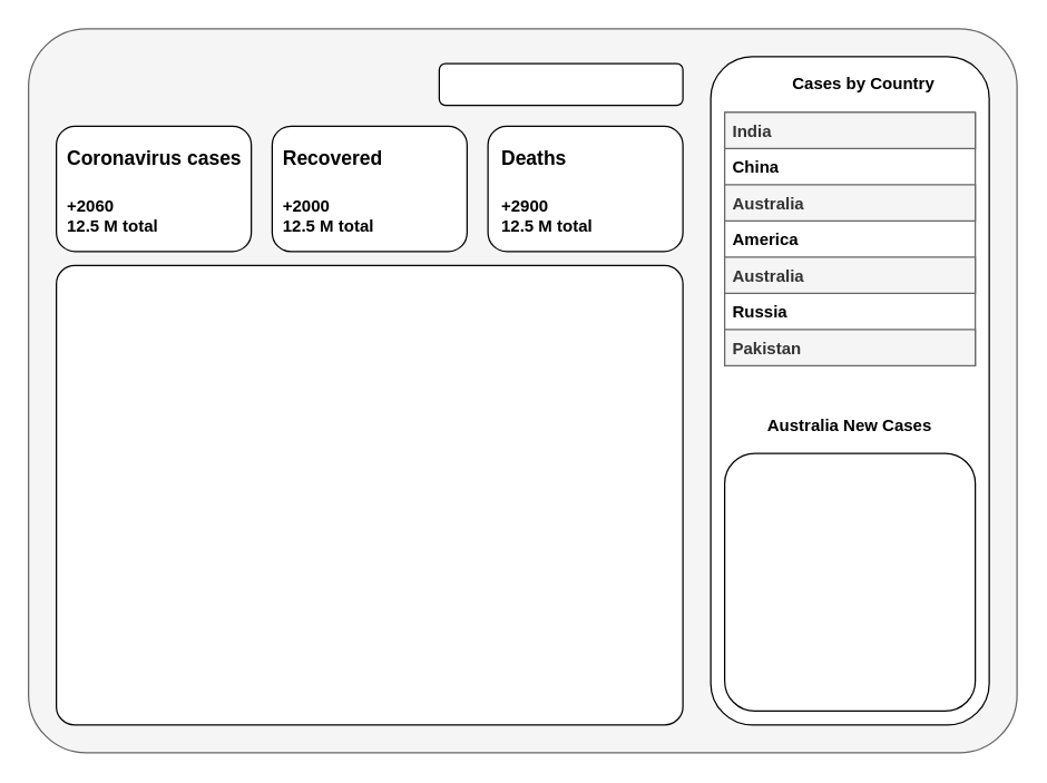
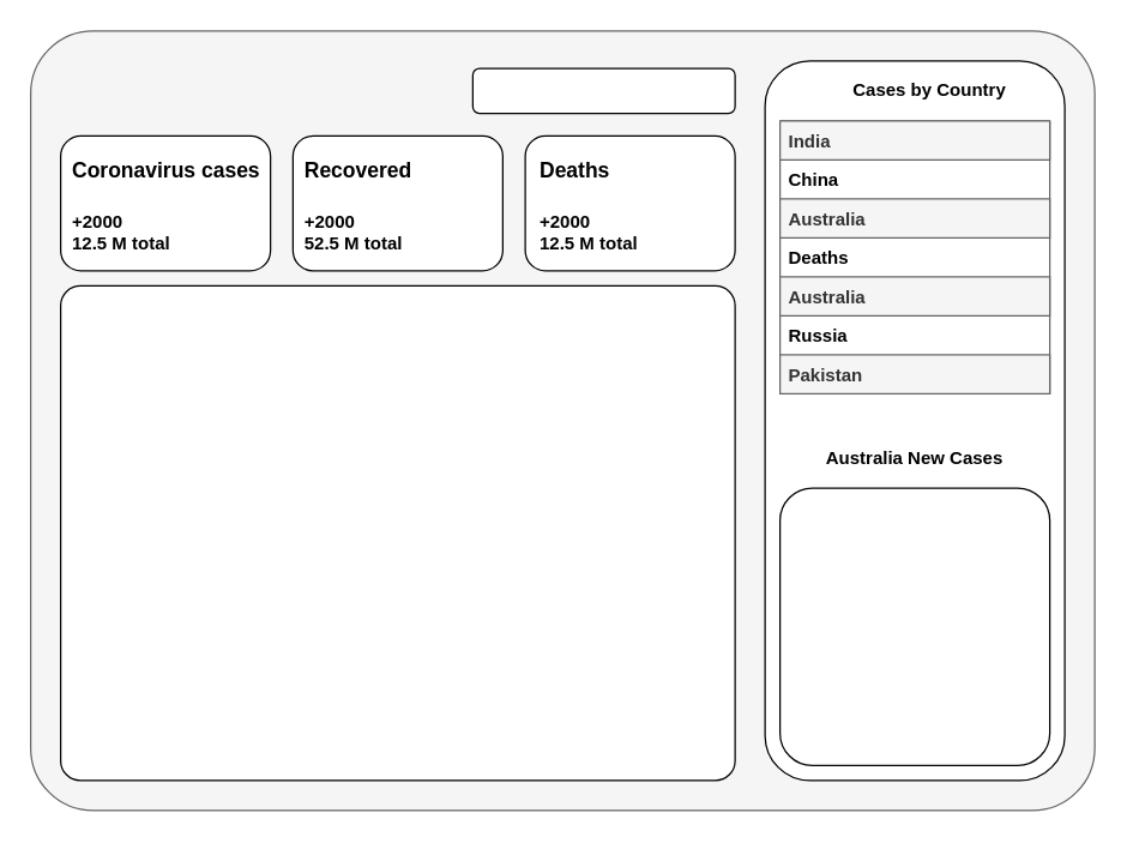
- <mxCell id="8" value="&lt;h1&gt;&lt;span style=&quot;text-align: center&quot;&gt;&lt;font style=&quot;font-size: 14px&quot;&gt;Coronavirus cases&lt;/font&gt;&lt;/span&gt;&lt;br&gt;&lt;/h1&gt;&lt;p&gt;&lt;b&gt;&lt;span style=&quot;color: rgb(0 , 0 , 0)&quot;&gt;+2060&lt;/span&gt;&lt;br&gt;&lt;span style=&quot;color: rgb(0 , 0 , 0)&quot;&gt;12.5 M total&lt;/span&gt;&lt;/b&gt;&lt;br&gt;&lt;/p&gt;" style="text;html=1;strokeColor=none;fillColor=none;spacing=5;spacingTop=-20;whiteSpace=wrap;overflow=hidden;rounded=0;shadow=0;glass=0;" vertex="1" parent="1"><mxGeometry x="42.5" y="90" width="135" height="100" as="geometry" /></mxCell>
+ <mxCell id="8" value="&lt;h1&gt;&lt;span style=&quot;text-align: center&quot;&gt;&lt;font style=&quot;font-size: 14px&quot;&gt;Coronavirus cases&lt;/font&gt;&lt;/span&gt;&lt;br&gt;&lt;/h1&gt;&lt;p&gt;&lt;b&gt;&lt;span style=&quot;color: rgb(0 , 0 , 0)&quot;&gt;+2000&lt;/span&gt;&lt;br&gt;&lt;span style=&quot;color: rgb(0 , 0 , 0)&quot;&gt;12.5 M total&lt;/span&gt;&lt;/b&gt;&lt;br&gt;&lt;/p&gt;" style="text;html=1;strokeColor=none;fillColor=none;spacing=5;spacingTop=-20;whiteSpace=wrap;overflow=hidden;rounded=0;shadow=0;glass=0;" vertex="1" parent="1"><mxGeometry x="42.5" y="90" width="135" height="100" as="geometry" /></mxCell>
- <mxCell id="9" value="&lt;h1&gt;&lt;span style=&quot;font-size: 14px&quot;&gt;Recovered&lt;/span&gt;&lt;/h1&gt;&lt;p&gt;&lt;b&gt;&lt;span style=&quot;color: rgb(0 , 0 , 0)&quot;&gt;+2000&lt;/span&gt;&lt;br&gt;&lt;span style=&quot;color: rgb(0 , 0 , 0)&quot;&gt;12.5 M total&lt;/span&gt;&lt;/b&gt;&lt;br&gt;&lt;/p&gt;" style="text;html=1;strokeColor=none;fillColor=none;spacing=5;spacingTop=-20;whiteSpace=wrap;overflow=hidden;rounded=0;shadow=0;glass=0;" vertex="1" parent="1"><mxGeometry x="197.5" y="90" width="135" height="100" as="geometry" /></mxCell>
+ <mxCell id="9" value="&lt;h1&gt;&lt;span style=&quot;font-size: 14px&quot;&gt;Recovered&lt;/span&gt;&lt;/h1&gt;&lt;p&gt;&lt;b&gt;&lt;span style=&quot;color: rgb(0 , 0 , 0)&quot;&gt;+2000&lt;/span&gt;&lt;br&gt;&lt;span style=&quot;color: rgb(0 , 0 , 0)&quot;&gt;52.5 M total&lt;/span&gt;&lt;/b&gt;&lt;br&gt;&lt;/p&gt;" style="text;html=1;strokeColor=none;fillColor=none;spacing=5;spacingTop=-20;whiteSpace=wrap;overflow=hidden;rounded=0;shadow=0;glass=0;" vertex="1" parent="1"><mxGeometry x="197.5" y="90" width="135" height="100" as="geometry" /></mxCell>
- <mxCell id="10" value="&lt;h1&gt;&lt;span style=&quot;font-size: 14px&quot;&gt;Deaths&lt;/span&gt;&lt;/h1&gt;&lt;p&gt;&lt;b&gt;&lt;span style=&quot;color: rgb(0 , 0 , 0)&quot;&gt;+2900&lt;/span&gt;&lt;br&gt;&lt;span style=&quot;color: rgb(0 , 0 , 0)&quot;&gt;12.5 M total&lt;/span&gt;&lt;/b&gt;&lt;br&gt;&lt;/p&gt;" style="text;html=1;strokeColor=none;fillColor=none;spacing=5;spacingTop=-20;whiteSpace=wrap;overflow=hidden;rounded=0;shadow=0;glass=0;" vertex="1" parent="1"><mxGeometry x="355" y="90" width="135" height="100" as="geometry" /></mxCell>
+ <mxCell id="10" value="&lt;h1&gt;&lt;span style=&quot;font-size: 14px&quot;&gt;Deaths&lt;/span&gt;&lt;/h1&gt;&lt;p&gt;&lt;b&gt;&lt;span style=&quot;color: rgb(0 , 0 , 0)&quot;&gt;+2000&lt;/span&gt;&lt;br&gt;&lt;span style=&quot;color: rgb(0 , 0 , 0)&quot;&gt;12.5 M total&lt;/span&gt;&lt;/b&gt;&lt;br&gt;&lt;/p&gt;" style="text;html=1;strokeColor=none;fillColor=none;spacing=5;spacingTop=-20;whiteSpace=wrap;overflow=hidden;rounded=0;shadow=0;glass=0;" vertex="1" parent="1"><mxGeometry x="355" y="90" width="135" height="100" as="geometry" /></mxCell>
- <mxCell id="19" value="America" style="text;align=left;verticalAlign=top;spacingLeft=4;spacingRight=4;overflow=hidden;rotatable=0;points=[[0,0.5],[1,0.5]];portConstraint=eastwest;fontStyle=1;rounded=0;" vertex="1" parent="15"><mxGeometry y="78" width="180" height="26" as="geometry" /></mxCell>
+ <mxCell id="19" value="Deaths" style="text;align=left;verticalAlign=top;spacingLeft=4;spacingRight=4;overflow=hidden;rotatable=0;points=[[0,0.5],[1,0.5]];portConstraint=eastwest;fontStyle=1;rounded=0;" vertex="1" parent="15"><mxGeometry y="78" width="180" height="26" as="geometry" /></mxCell>
